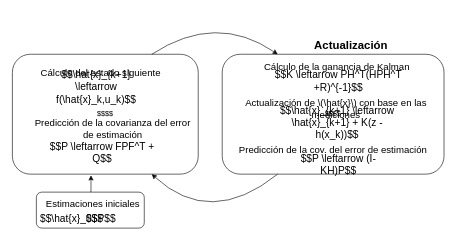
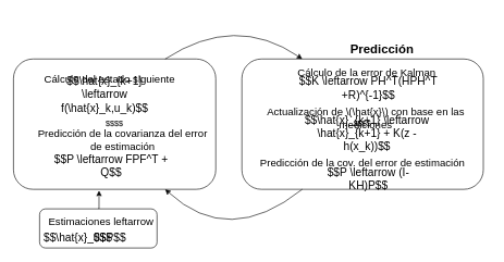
- <mxCell id="8" value="Actualización" style="text;html=1;strokeColor=none;fillColor=none;align=center;verticalAlign=middle;whiteSpace=wrap;rounded=0;fontSize=19;fontStyle=1" vertex="1" parent="1"><mxGeometry x="505" y="60" width="160" height="30" as="geometry" /></mxCell>
+ <mxCell id="8" value="Predicción" style="text;html=1;strokeColor=none;fillColor=none;align=center;verticalAlign=middle;whiteSpace=wrap;rounded=0;fontSize=19;fontStyle=1" vertex="1" parent="1"><mxGeometry x="505" y="60" width="160" height="30" as="geometry" /></mxCell>
- <mxCell id="10" value="Cálculo de la ganancia de Kalman" style="text;html=1;strokeColor=none;fillColor=none;align=center;verticalAlign=middle;whiteSpace=wrap;rounded=0;fontSize=16;" vertex="1" parent="1"><mxGeometry x="423.75" y="100" width="275" height="20" as="geometry" /></mxCell>
+ <mxCell id="10" value="Cálculo de la error de Kalman" style="text;html=1;strokeColor=none;fillColor=none;align=center;verticalAlign=middle;whiteSpace=wrap;rounded=0;fontSize=16;" vertex="1" parent="1"><mxGeometry x="423.75" y="100" width="275" height="20" as="geometry" /></mxCell>
- <mxCell id="20" value="Estimaciones iniciales" style="text;html=1;strokeColor=none;fillColor=none;align=center;verticalAlign=middle;whiteSpace=wrap;rounded=0;fontSize=16;" vertex="1" parent="1"><mxGeometry x="37.5" y="330" width="232.5" height="20" as="geometry" /></mxCell>
+ <mxCell id="20" value="Estimaciones leftarrow" style="text;html=1;strokeColor=none;fillColor=none;align=center;verticalAlign=middle;whiteSpace=wrap;rounded=0;fontSize=16;" vertex="1" parent="1"><mxGeometry x="37.5" y="330" width="232.5" height="20" as="geometry" /></mxCell>
